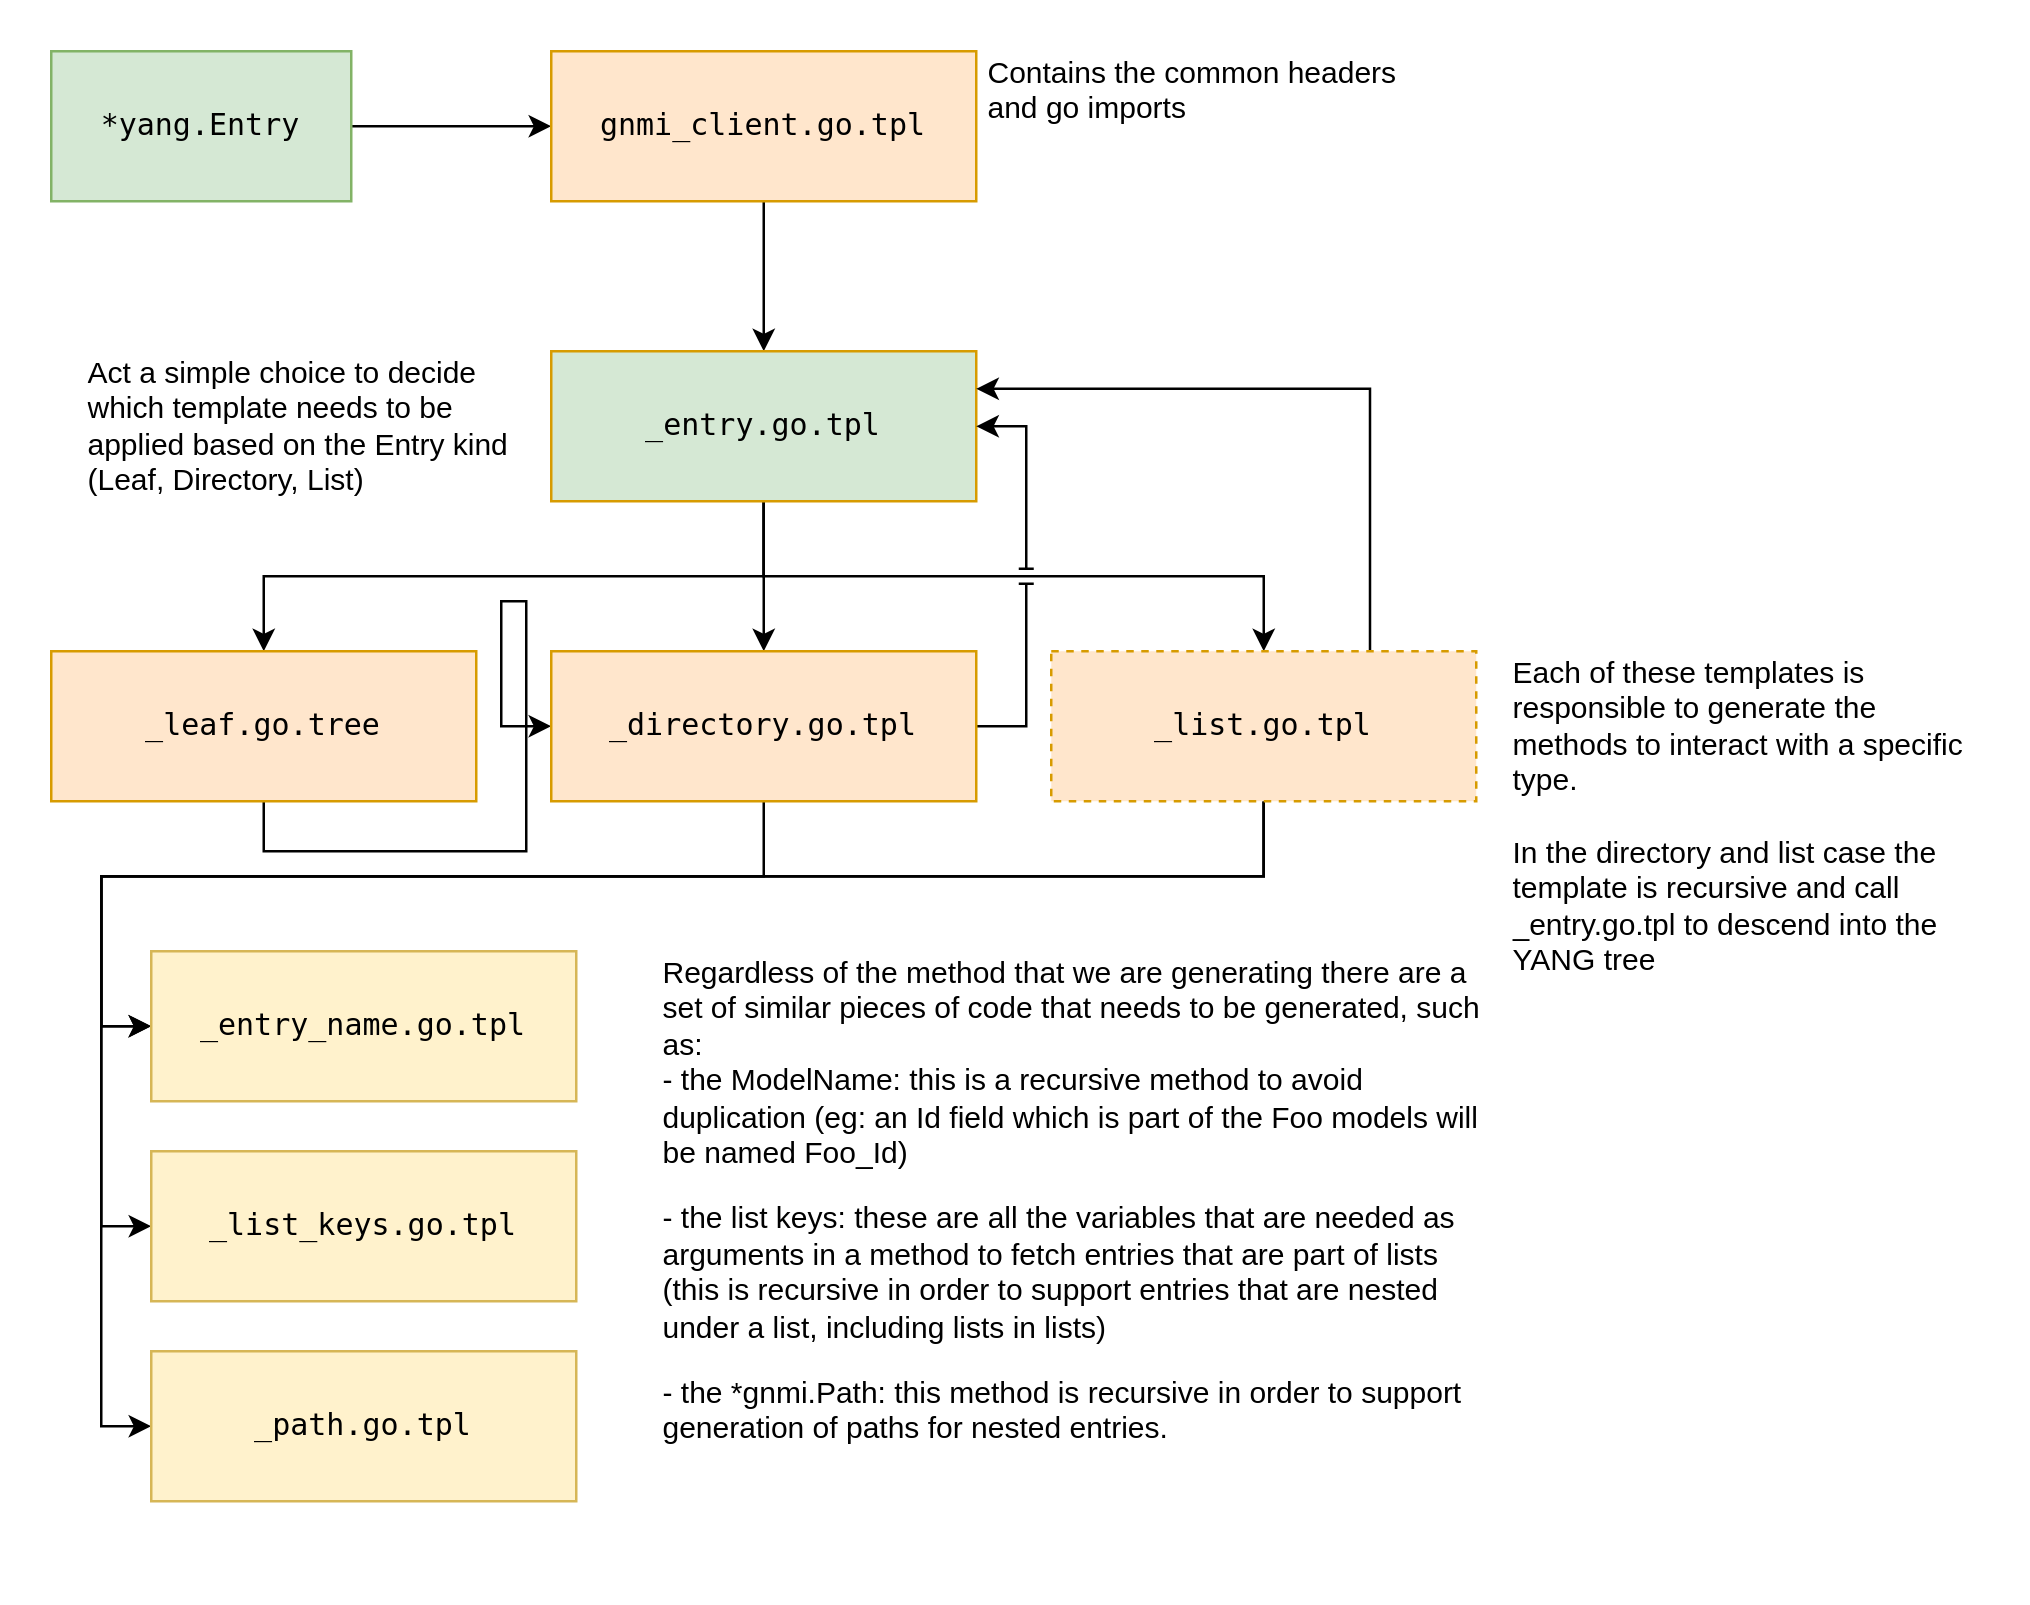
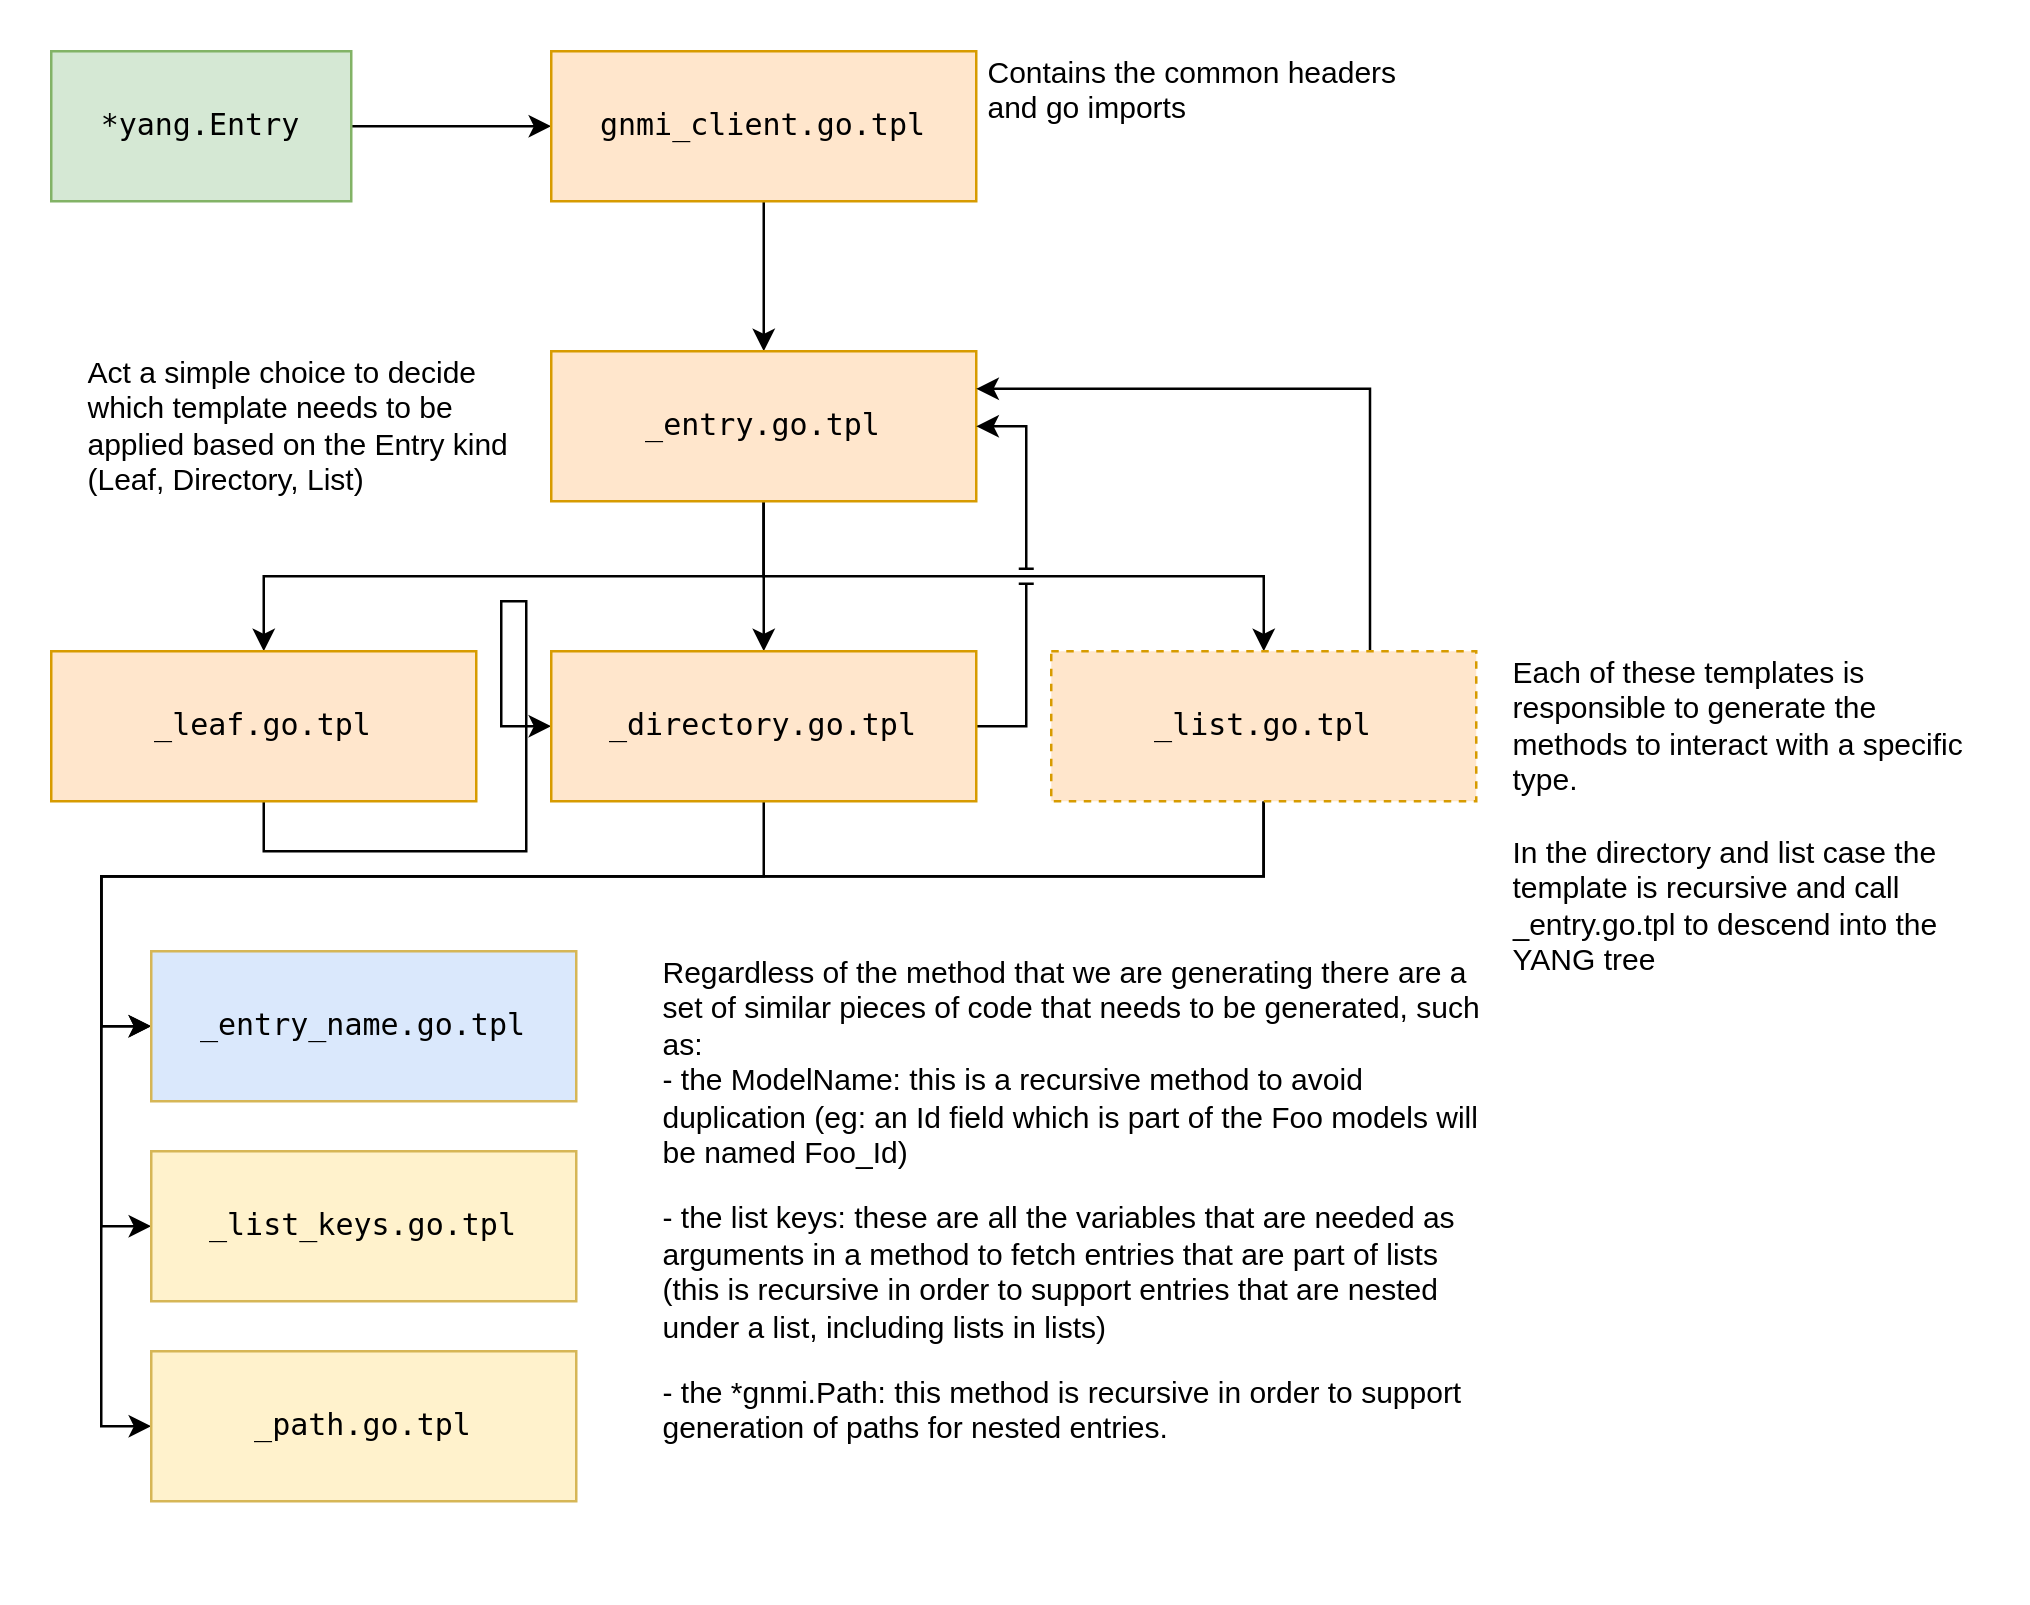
- <mxCell id="10" value="&lt;pre&gt;_entry.go.tpl&lt;/pre&gt;" style="rounded=0;whiteSpace=wrap;html=1;fillColor=#d5e8d4;strokeColor=#d79b00;" vertex="1" parent="1"><mxGeometry x="220" y="140" width="170" height="60" as="geometry" /></mxCell>
+ <mxCell id="10" value="&lt;pre&gt;_entry.go.tpl&lt;/pre&gt;" style="rounded=0;whiteSpace=wrap;html=1;fillColor=#ffe6cc;strokeColor=#d79b00;" vertex="1" parent="1"><mxGeometry x="220" y="140" width="170" height="60" as="geometry" /></mxCell>
- <mxCell id="13" value="&lt;pre&gt;_leaf.go.tree&lt;/pre&gt;" style="rounded=0;whiteSpace=wrap;html=1;fillColor=#ffe6cc;strokeColor=#d79b00;" vertex="1" parent="1"><mxGeometry x="20" y="260" width="170" height="60" as="geometry" /></mxCell>
+ <mxCell id="13" value="&lt;pre&gt;_leaf.go.tpl&lt;/pre&gt;" style="rounded=0;whiteSpace=wrap;html=1;fillColor=#ffe6cc;strokeColor=#d79b00;" vertex="1" parent="1"><mxGeometry x="20" y="260" width="170" height="60" as="geometry" /></mxCell>
- <mxCell id="23" value="&lt;pre&gt;_entry_name.go.tpl&lt;/pre&gt;" style="rounded=0;whiteSpace=wrap;html=1;fillColor=#fff2cc;strokeColor=#d6b656;" vertex="1" parent="1"><mxGeometry x="60" y="380" width="170" height="60" as="geometry" /></mxCell>
+ <mxCell id="23" value="&lt;pre&gt;_entry_name.go.tpl&lt;/pre&gt;" style="rounded=0;whiteSpace=wrap;html=1;fillColor=#dae8fc;strokeColor=#d6b656;" vertex="1" parent="1"><mxGeometry x="60" y="380" width="170" height="60" as="geometry" /></mxCell>
